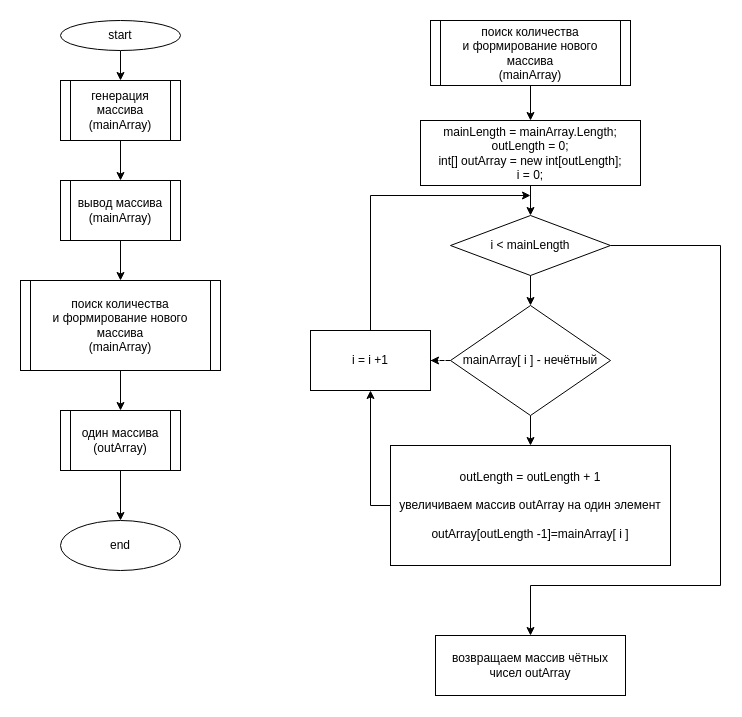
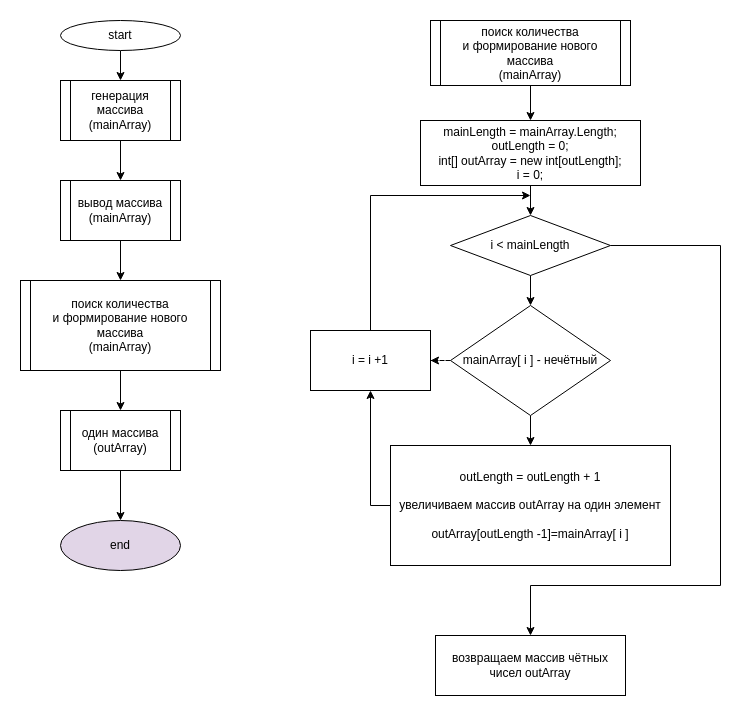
- <mxCell id="12" value="end" style="ellipse;whiteSpace=wrap;html=1;" vertex="1" parent="1"><mxGeometry x="60" y="520" width="120" height="50" as="geometry" /></mxCell>
+ <mxCell id="12" value="end" style="ellipse;whiteSpace=wrap;html=1;fillColor=#e1d5e7;" vertex="1" parent="1"><mxGeometry x="60" y="520" width="120" height="50" as="geometry" /></mxCell>
